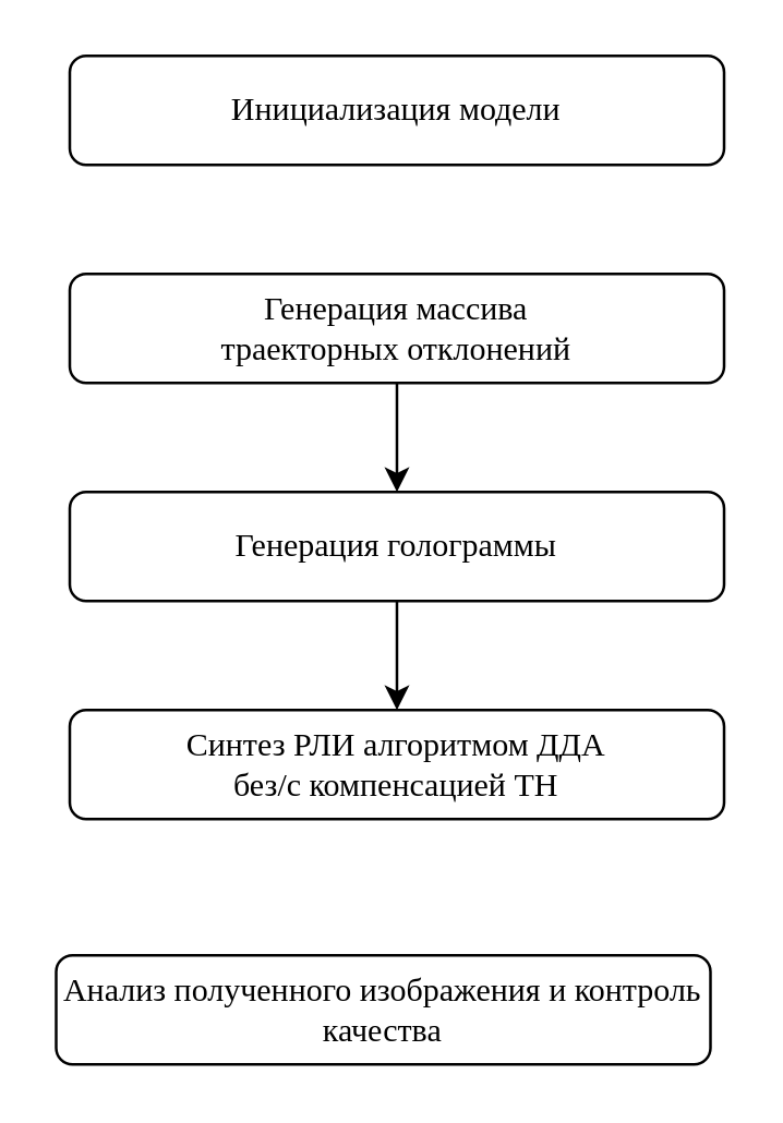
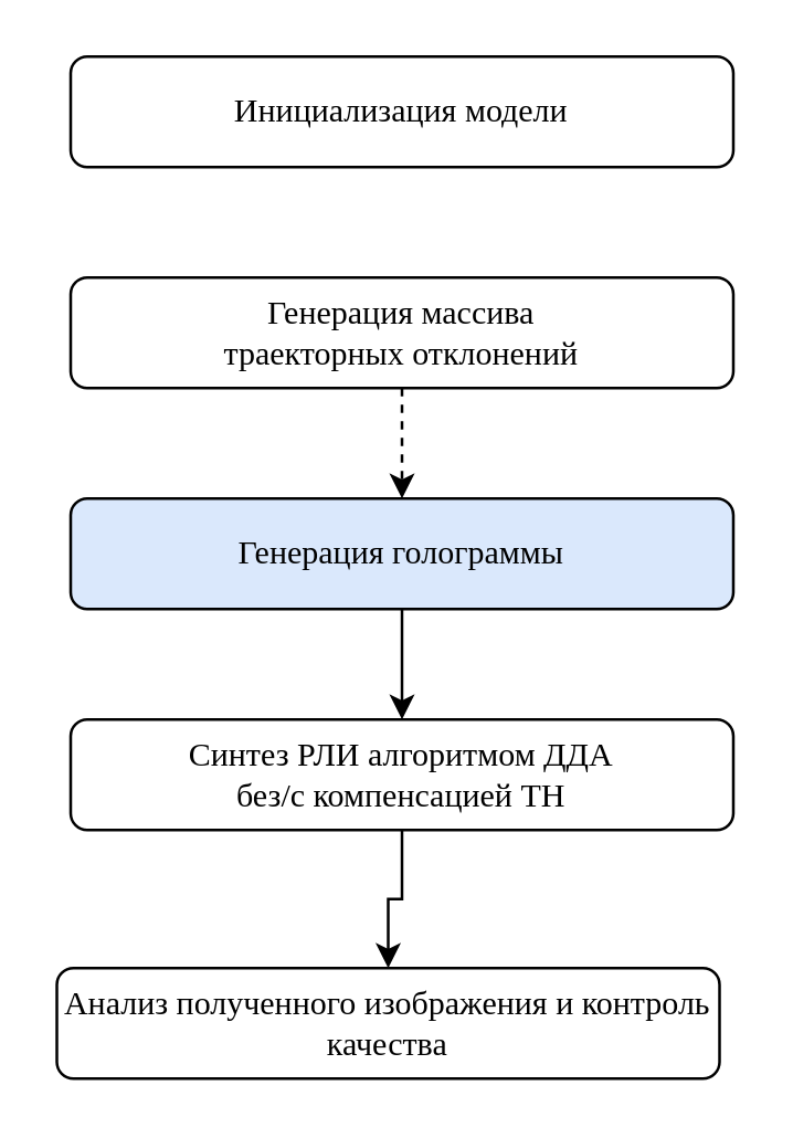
- <mxCell id="3" style="edgeStyle=orthogonalEdgeStyle;rounded=0;orthogonalLoop=1;jettySize=auto;html=1;exitX=0.5;exitY=1;exitDx=0;exitDy=0;entryX=0.5;entryY=0;entryDx=0;entryDy=0;fontFamily=JetBrains Mono;fontSize=12;" edge="1" parent="1" source="4" target="6"><mxGeometry relative="1" as="geometry" /></mxCell>
+ <mxCell id="3" style="edgeStyle=orthogonalEdgeStyle;rounded=0;orthogonalLoop=1;jettySize=auto;html=1;exitX=0.5;exitY=1;exitDx=0;exitDy=0;entryX=0.5;entryY=0;entryDx=0;entryDy=0;fontFamily=JetBrains Mono;fontSize=12;dashed=1;" edge="1" parent="1" source="4" target="6"><mxGeometry relative="1" as="geometry" /></mxCell>
- <mxCell id="6" value="Генерация голограммы" style="whiteSpace=wrap;html=1;rounded=1;fontFamily=JetBrains Mono;fontSize=12;" vertex="1" parent="1"><mxGeometry x="25" y="180" width="240" height="40" as="geometry" /></mxCell>
+ <mxCell id="6" value="Генерация голограммы" style="whiteSpace=wrap;html=1;rounded=1;fontFamily=JetBrains Mono;fontSize=12;fillColor=#dae8fc;" vertex="1" parent="1"><mxGeometry x="25" y="180" width="240" height="40" as="geometry" /></mxCell>
+ <mxCell id="7" style="edgeStyle=orthogonalEdgeStyle;rounded=0;orthogonalLoop=1;jettySize=auto;html=1;exitX=0.5;exitY=1;exitDx=0;exitDy=0;entryX=0.5;entryY=0;entryDx=0;entryDy=0;fontFamily=JetBrains Mono;fontSize=12;" edge="1" parent="1" source="8" target="9"><mxGeometry relative="1" as="geometry" /></mxCell>
